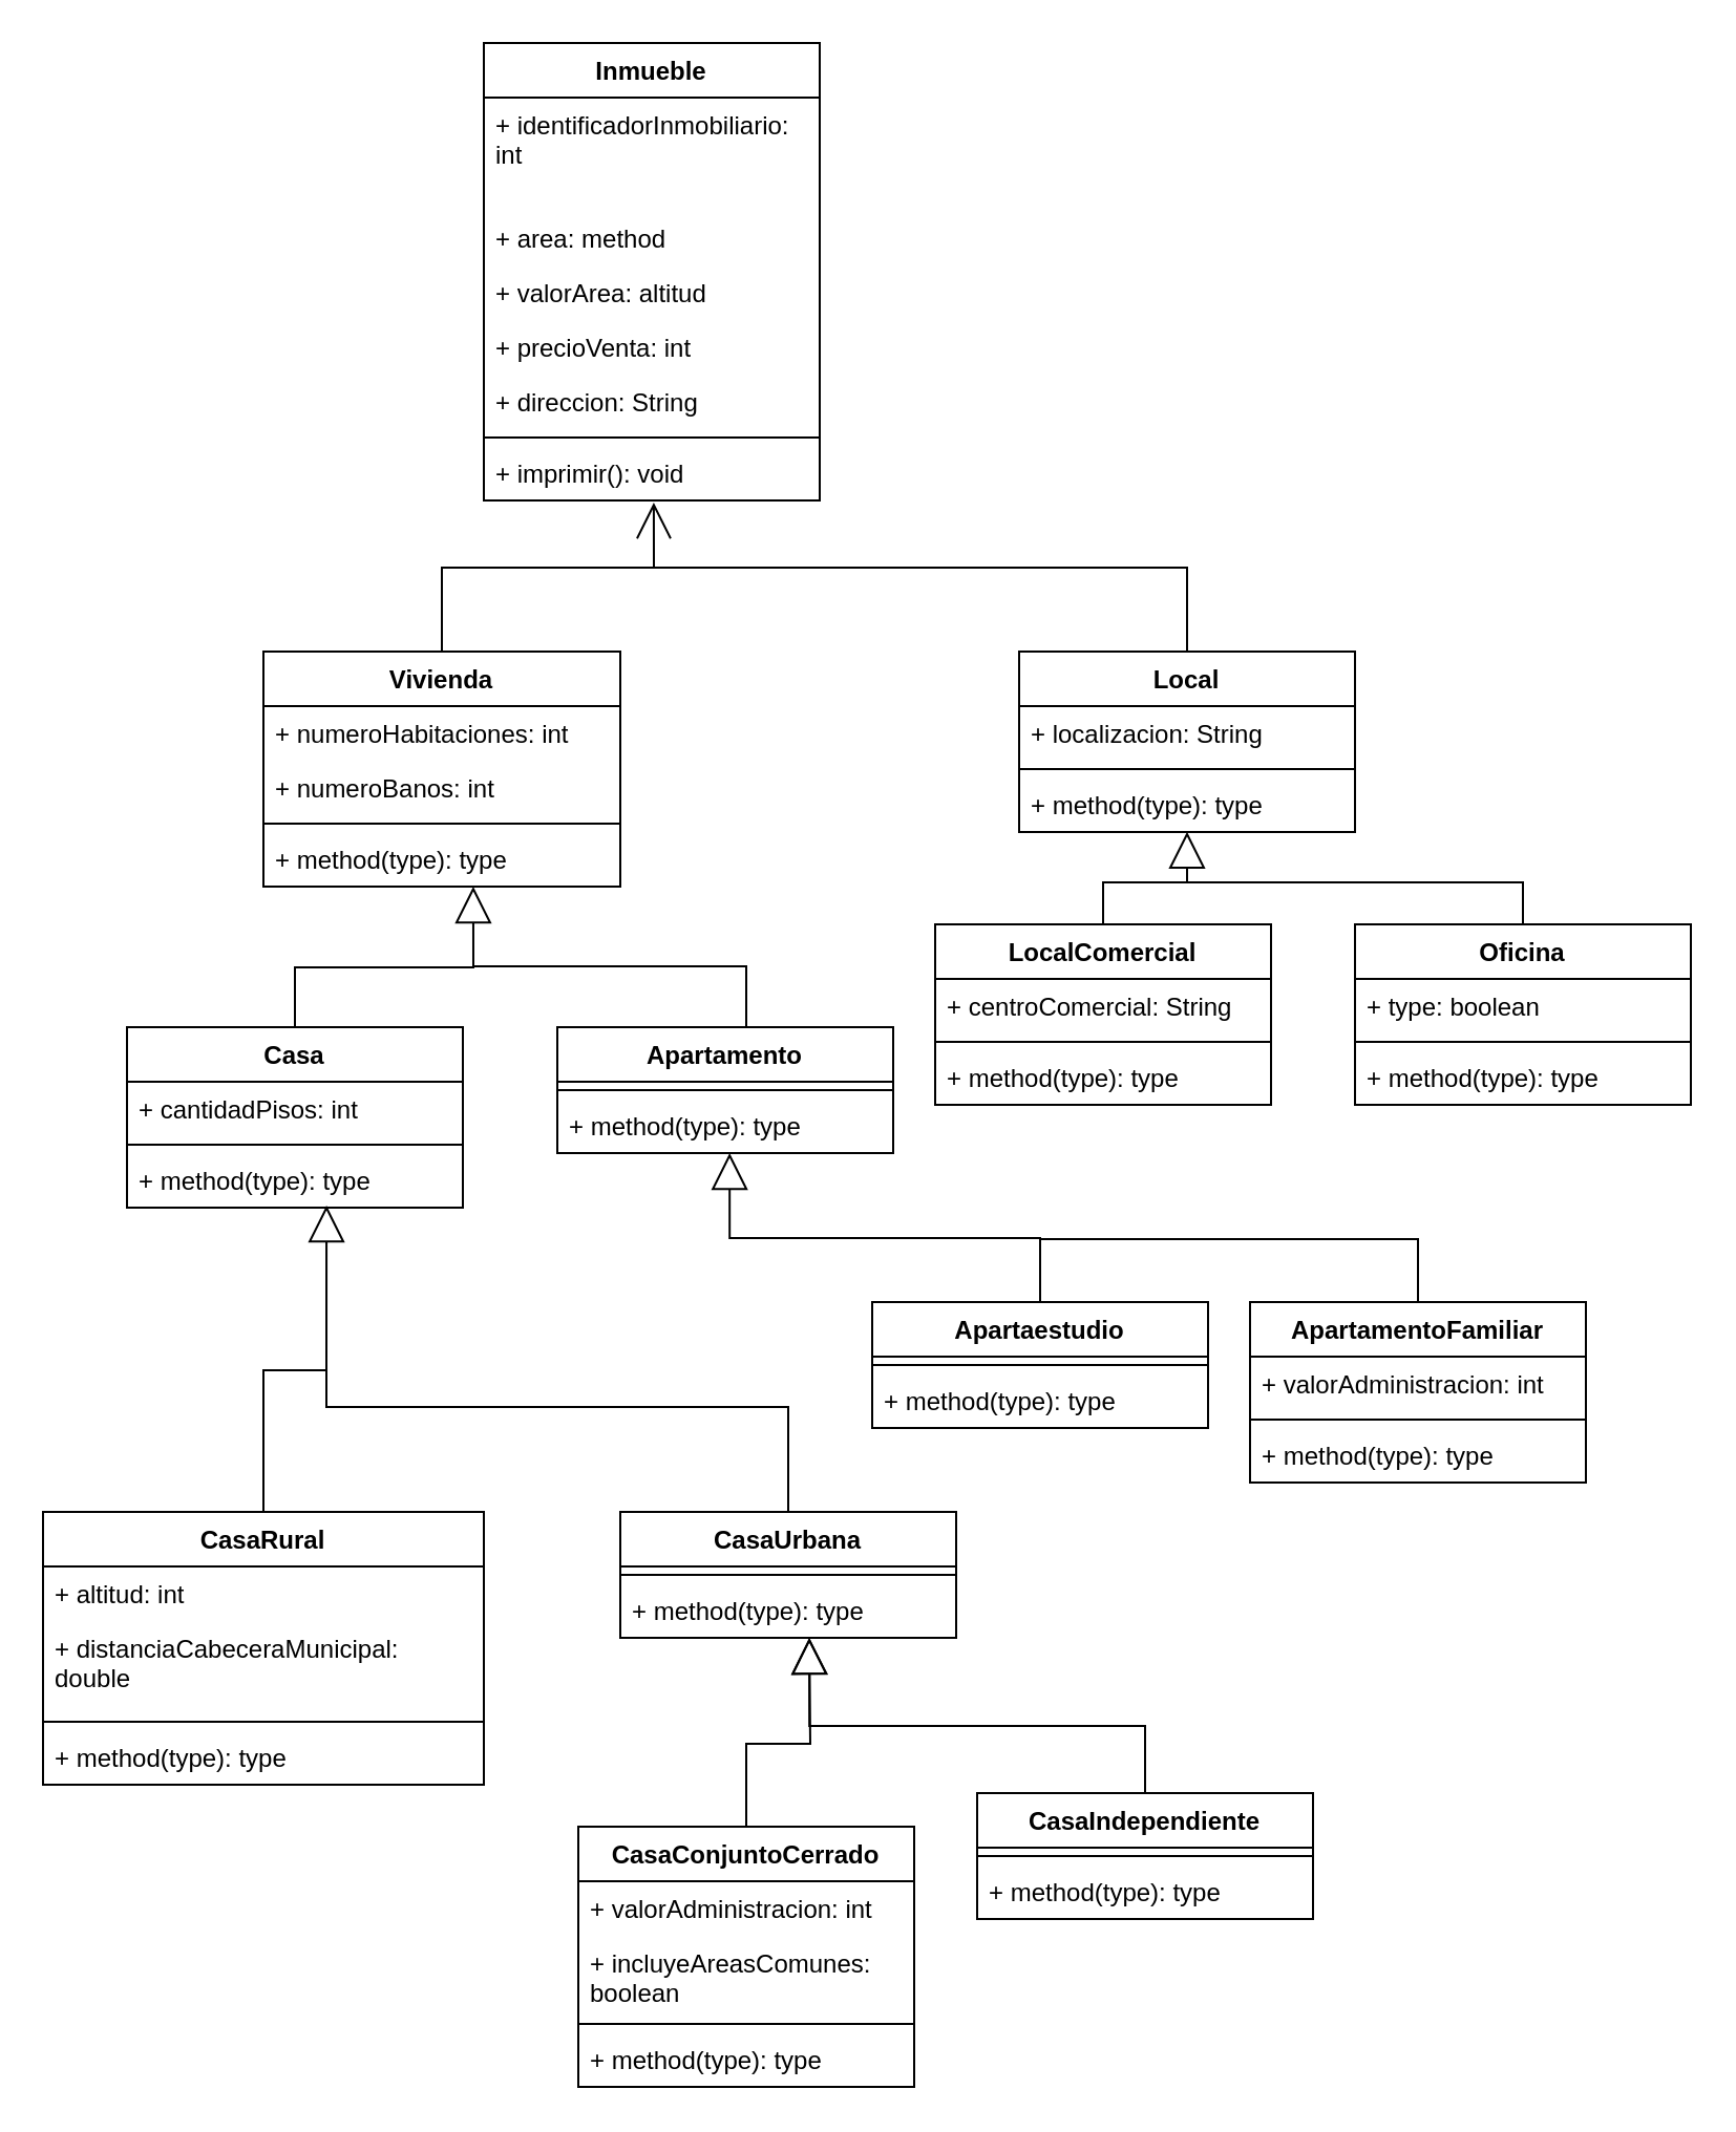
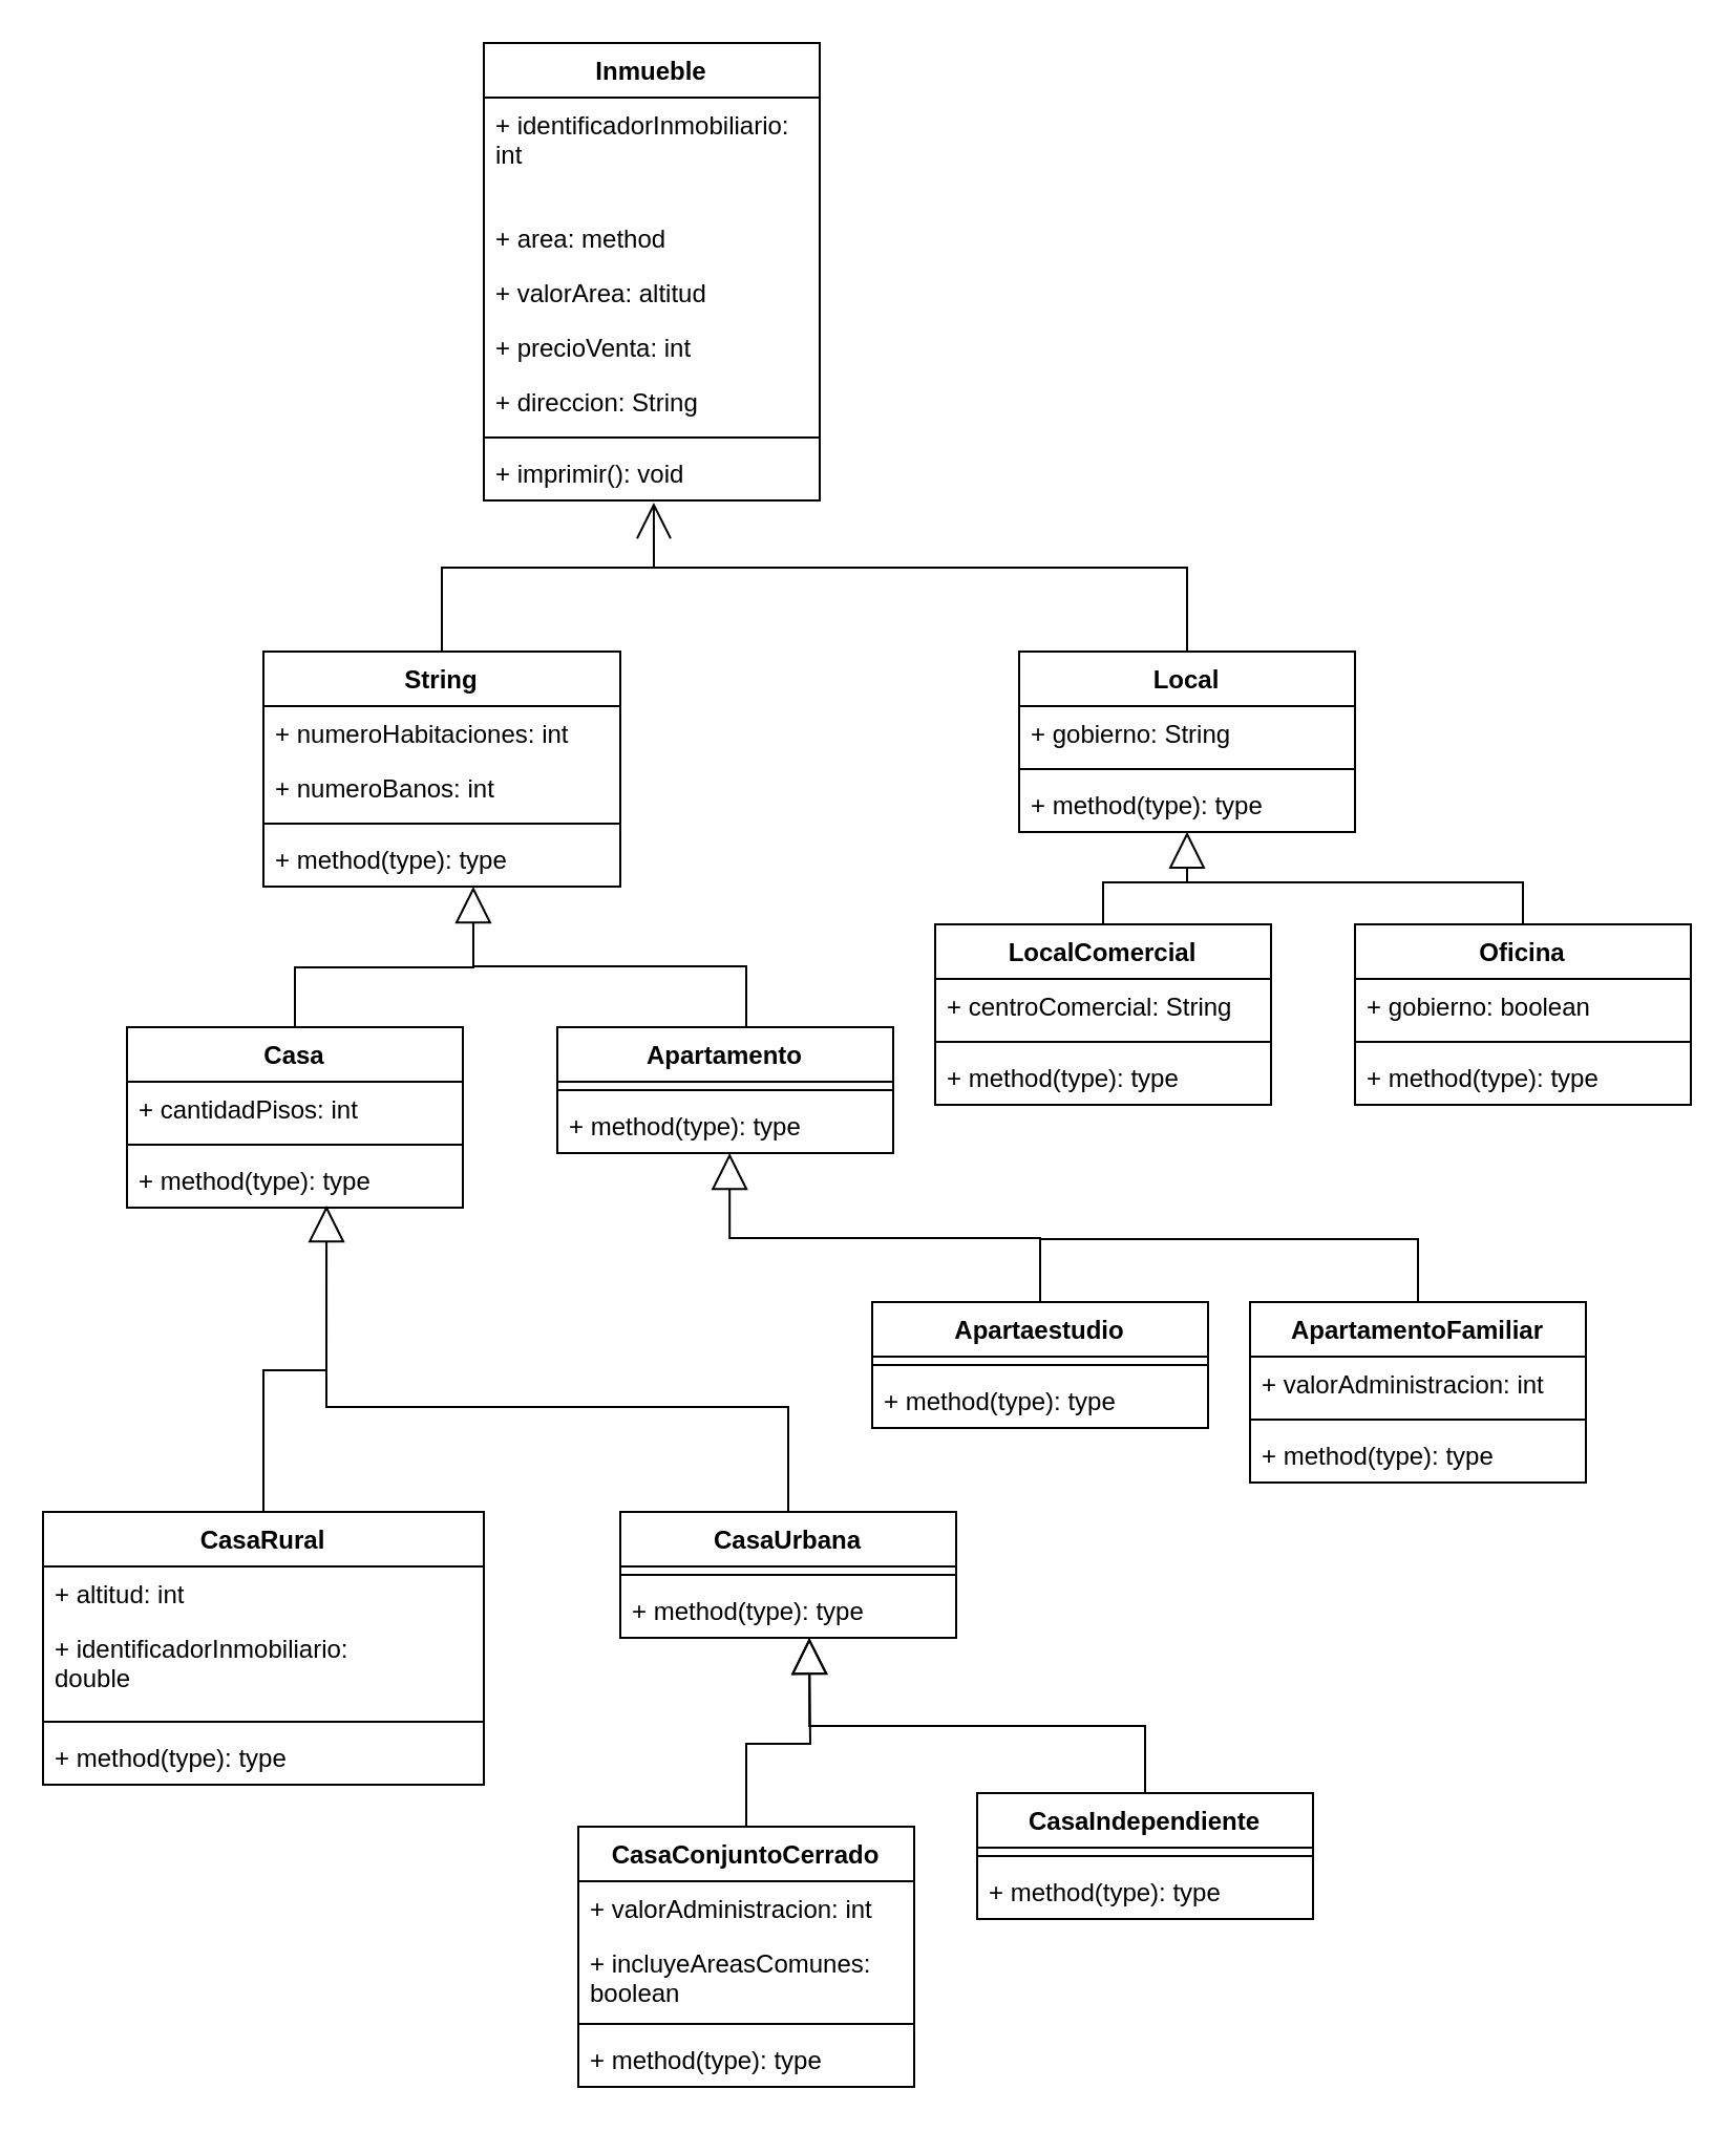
- <mxCell id="11" value="Vivienda" style="swimlane;fontStyle=1;align=center;verticalAlign=top;childLayout=stackLayout;horizontal=1;startSize=26;horizontalStack=0;resizeParent=1;resizeParentMax=0;resizeLast=0;collapsible=1;marginBottom=0;" vertex="1" parent="1"><mxGeometry x="125" y="310" width="170" height="112" as="geometry" /></mxCell>
+ <mxCell id="11" value="String" style="swimlane;fontStyle=1;align=center;verticalAlign=top;childLayout=stackLayout;horizontal=1;startSize=26;horizontalStack=0;resizeParent=1;resizeParentMax=0;resizeLast=0;collapsible=1;marginBottom=0;" vertex="1" parent="1"><mxGeometry x="125" y="310" width="170" height="112" as="geometry" /></mxCell>
- <mxCell id="56" value="+ localizacion: String" style="text;strokeColor=none;fillColor=none;align=left;verticalAlign=top;spacingLeft=4;spacingRight=4;overflow=hidden;rotatable=0;points=[[0,0.5],[1,0.5]];portConstraint=eastwest;" vertex="1" parent="55"><mxGeometry y="26" width="160" height="26" as="geometry" /></mxCell>
+ <mxCell id="56" value="+ gobierno: String" style="text;strokeColor=none;fillColor=none;align=left;verticalAlign=top;spacingLeft=4;spacingRight=4;overflow=hidden;rotatable=0;points=[[0,0.5],[1,0.5]];portConstraint=eastwest;" vertex="1" parent="55"><mxGeometry y="26" width="160" height="26" as="geometry" /></mxCell>
- <mxCell id="66" value="+ type: boolean" style="text;strokeColor=none;fillColor=none;align=left;verticalAlign=top;spacingLeft=4;spacingRight=4;overflow=hidden;rotatable=0;points=[[0,0.5],[1,0.5]];portConstraint=eastwest;" vertex="1" parent="65"><mxGeometry y="26" width="160" height="26" as="geometry" /></mxCell>
+ <mxCell id="66" value="+ gobierno: boolean" style="text;strokeColor=none;fillColor=none;align=left;verticalAlign=top;spacingLeft=4;spacingRight=4;overflow=hidden;rotatable=0;points=[[0,0.5],[1,0.5]];portConstraint=eastwest;" vertex="1" parent="65"><mxGeometry y="26" width="160" height="26" as="geometry" /></mxCell>
- <mxCell id="24" value="+ distanciaCabeceraMunicipal: &#10;double" style="text;strokeColor=none;fillColor=none;align=left;verticalAlign=top;spacingLeft=4;spacingRight=4;overflow=hidden;rotatable=0;points=[[0,0.5],[1,0.5]];portConstraint=eastwest;" vertex="1" parent="22"><mxGeometry y="52" width="210" height="44" as="geometry" /></mxCell>
+ <mxCell id="24" value="+ identificadorInmobiliario: &#10;double" style="text;strokeColor=none;fillColor=none;align=left;verticalAlign=top;spacingLeft=4;spacingRight=4;overflow=hidden;rotatable=0;points=[[0,0.5],[1,0.5]];portConstraint=eastwest;" vertex="1" parent="22"><mxGeometry y="52" width="210" height="44" as="geometry" /></mxCell>
